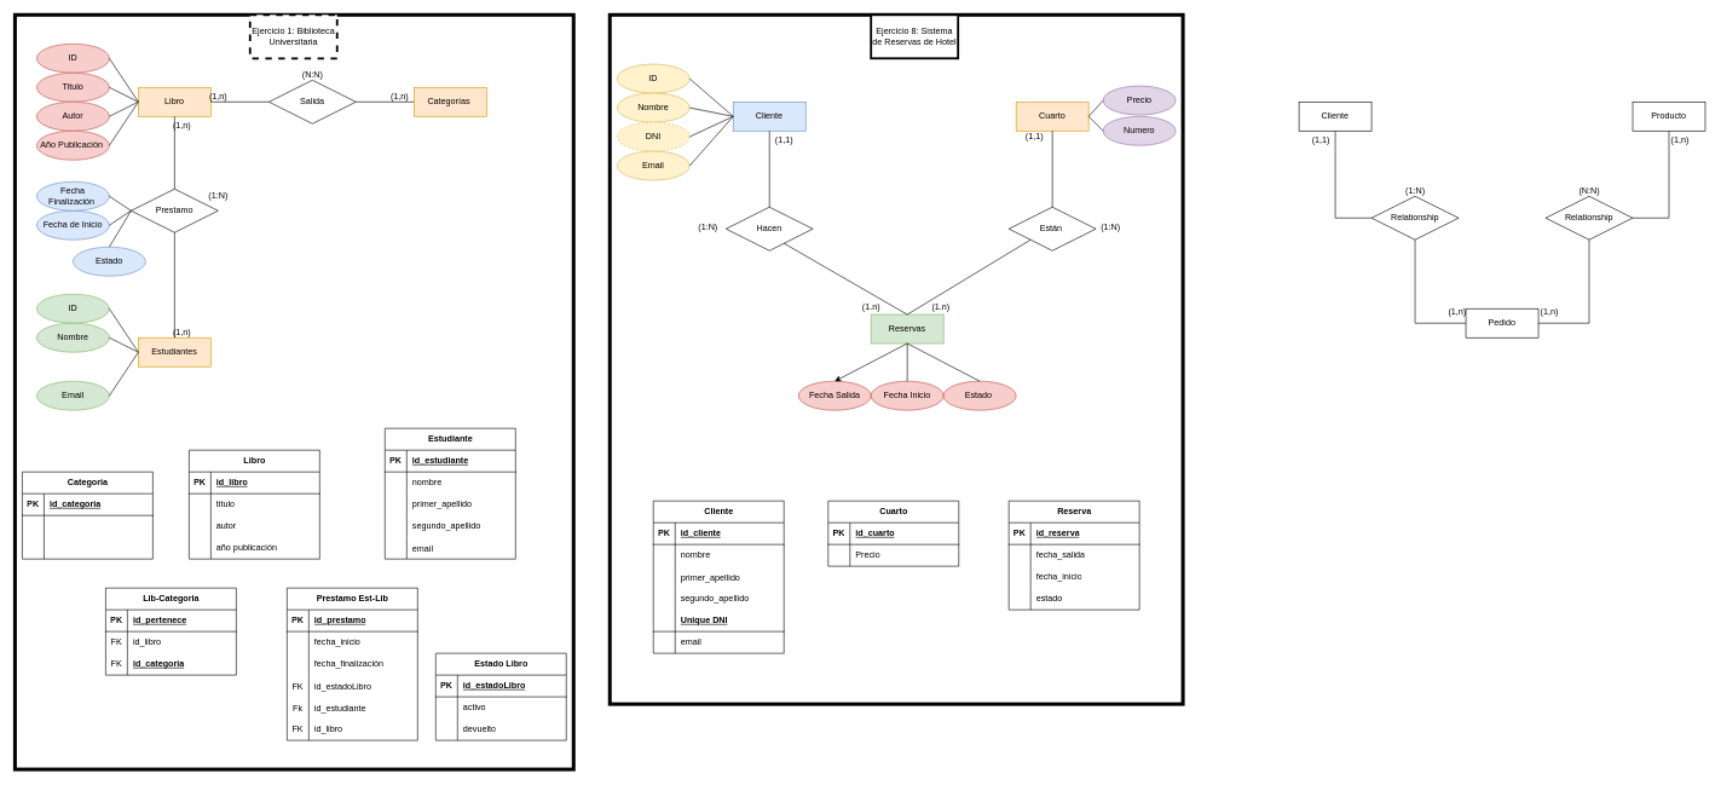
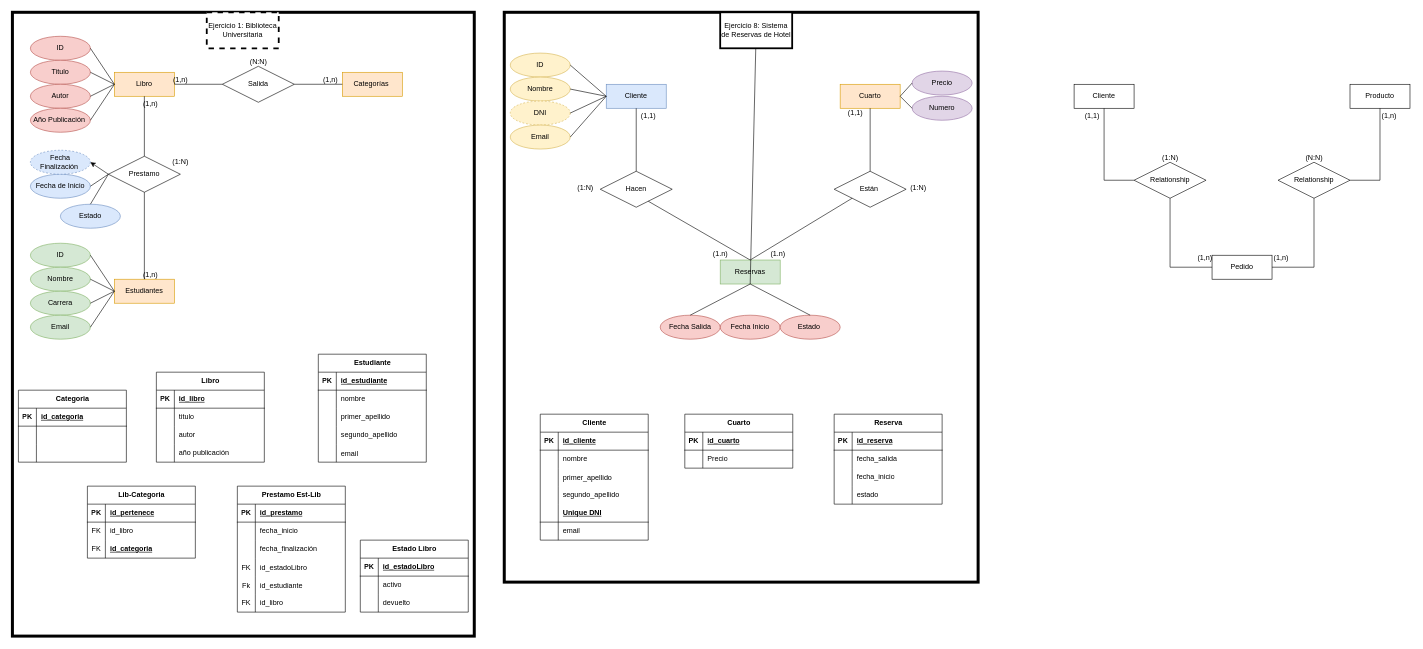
- <mxCell id="18" value="Fecha Finalización&amp;nbsp;" style="ellipse;whiteSpace=wrap;html=1;align=center;fillColor=#dae8fc;strokeColor=#6c8ebf;" parent="1" vertex="1"><mxGeometry x="50" y="250" width="100" height="40" as="geometry" /></mxCell>
+ <mxCell id="18" value="Fecha Finalización&amp;nbsp;" style="ellipse;whiteSpace=wrap;html=1;align=center;fillColor=#dae8fc;strokeColor=#6c8ebf;dashed=1;" parent="1" vertex="1"><mxGeometry x="50" y="250" width="100" height="40" as="geometry" /></mxCell>
- <mxCell id="36" value="" style="endArrow=none;html=1;rounded=0;entryX=1;entryY=0.5;entryDx=0;entryDy=0;exitX=0;exitY=0.5;exitDx=0;exitDy=0;" parent="1" source="30" target="18" edge="1"><mxGeometry relative="1" as="geometry"><mxPoint x="380" y="330" as="sourcePoint" /><mxPoint x="210" y="400" as="targetPoint" /></mxGeometry></mxCell>
+ <mxCell id="36" value="" style="endArrow=classic;html=1;rounded=0;entryX=1;entryY=0.5;entryDx=0;entryDy=0;exitX=0;exitY=0.5;exitDx=0;exitDy=0;" parent="1" source="30" target="18" edge="1"><mxGeometry relative="1" as="geometry"><mxPoint x="380" y="330" as="sourcePoint" /><mxPoint x="210" y="400" as="targetPoint" /></mxGeometry></mxCell>
+ <mxCell id="28" value="" style="endArrow=none;html=1;rounded=0;entryX=1;entryY=0.5;entryDx=0;entryDy=0;exitX=0;exitY=0.5;exitDx=0;exitDy=0;" parent="1" source="10" target="13" edge="1"><mxGeometry relative="1" as="geometry"><mxPoint x="340" y="375" as="sourcePoint" /><mxPoint x="170" y="445" as="targetPoint" /></mxGeometry></mxCell>
- <mxCell id="136" value="" style="endArrow=none;html=1;rounded=0;entryX=0.5;entryY=0;entryDx=0;entryDy=0;exitX=0.5;exitY=1;exitDx=0;exitDy=0;" parent="1" source="129" target="130" edge="1"><mxGeometry relative="1" as="geometry"><mxPoint x="1160" y="393" as="sourcePoint" /><mxPoint x="1220" y="325" as="targetPoint" /></mxGeometry></mxCell>
+ <mxCell id="136" value="" style="endArrow=none;html=1;rounded=0;exitX=0.5;exitY=1;exitDx=0;exitDy=0;" parent="1" source="129" target="190" edge="1"><mxGeometry relative="1" as="geometry"><mxPoint x="1160" y="393" as="sourcePoint" /><mxPoint x="1220" y="325" as="targetPoint" /></mxGeometry></mxCell>
+ <mxCell id="13" value="Carrera" style="ellipse;whiteSpace=wrap;html=1;align=center;fillColor=#d5e8d4;strokeColor=#82b366;" parent="1" vertex="1"><mxGeometry x="50" y="485" width="100" height="40" as="geometry" /></mxCell>
- <mxCell id="135" value="" style="endArrow=classic;html=1;rounded=0;entryX=0.5;entryY=0;entryDx=0;entryDy=0;exitX=0.5;exitY=1;exitDx=0;exitDy=0;" parent="1" source="129" target="131" edge="1"><mxGeometry relative="1" as="geometry"><mxPoint x="1150" y="383" as="sourcePoint" /><mxPoint x="1210" y="315" as="targetPoint" /></mxGeometry></mxCell>
+ <mxCell id="135" value="" style="endArrow=none;html=1;rounded=0;entryX=0.5;entryY=0;entryDx=0;entryDy=0;exitX=0.5;exitY=1;exitDx=0;exitDy=0;" parent="1" source="129" target="131" edge="1"><mxGeometry relative="1" as="geometry"><mxPoint x="1150" y="383" as="sourcePoint" /><mxPoint x="1210" y="315" as="targetPoint" /></mxGeometry></mxCell>
